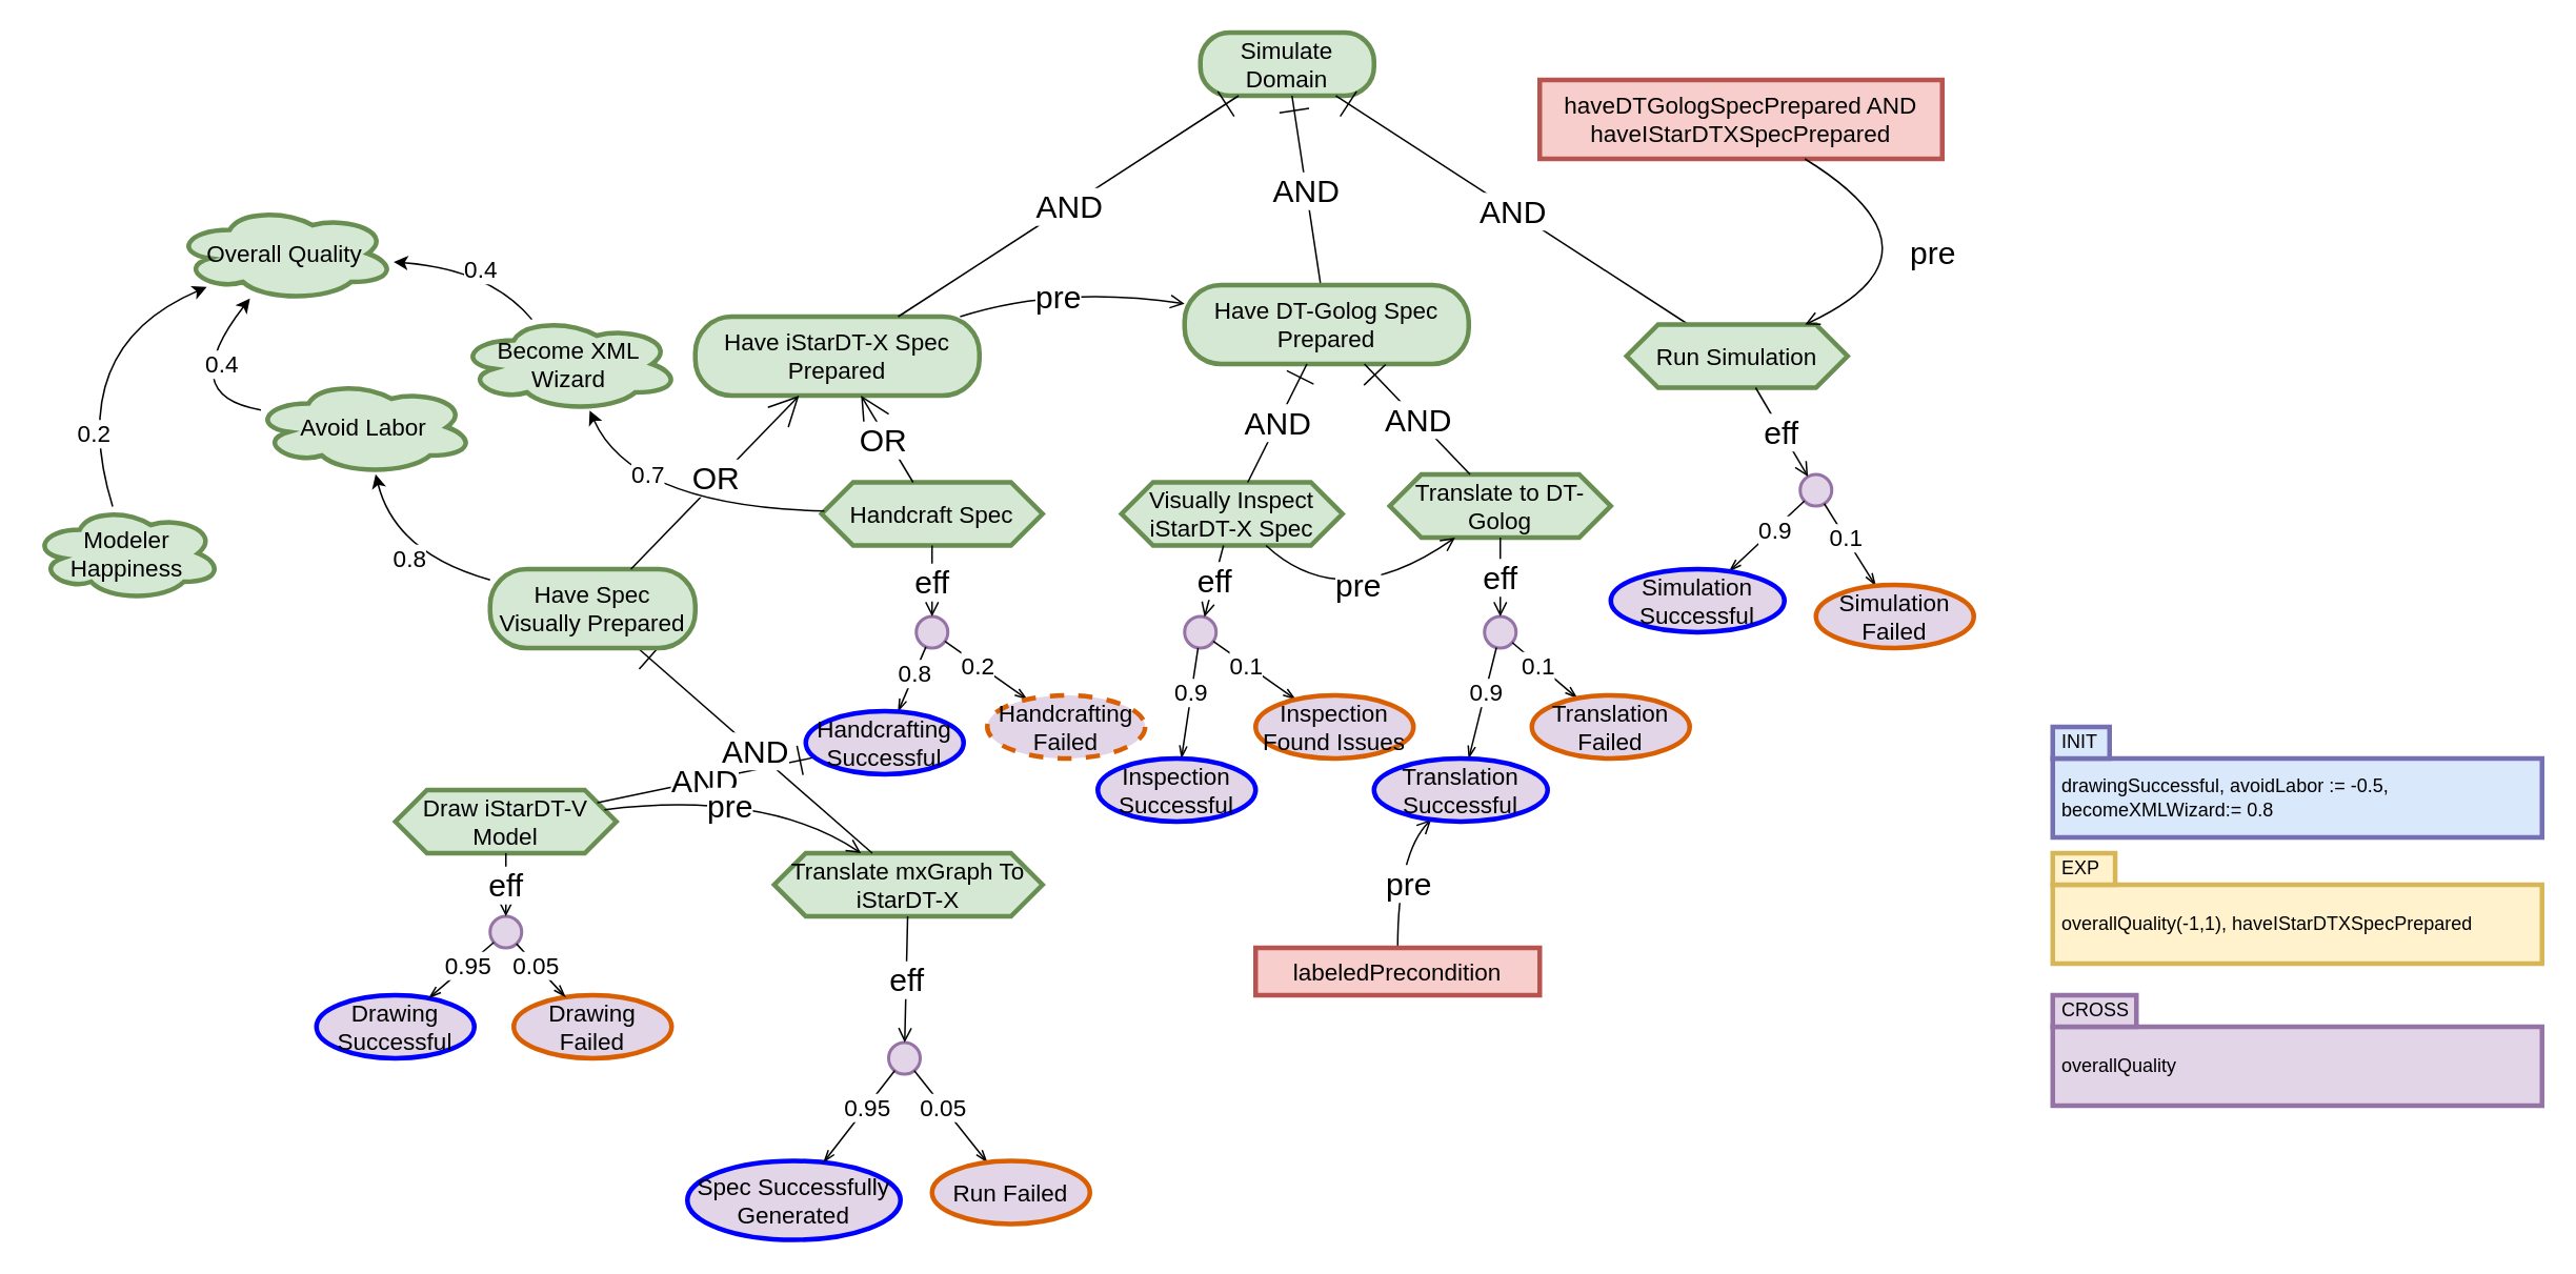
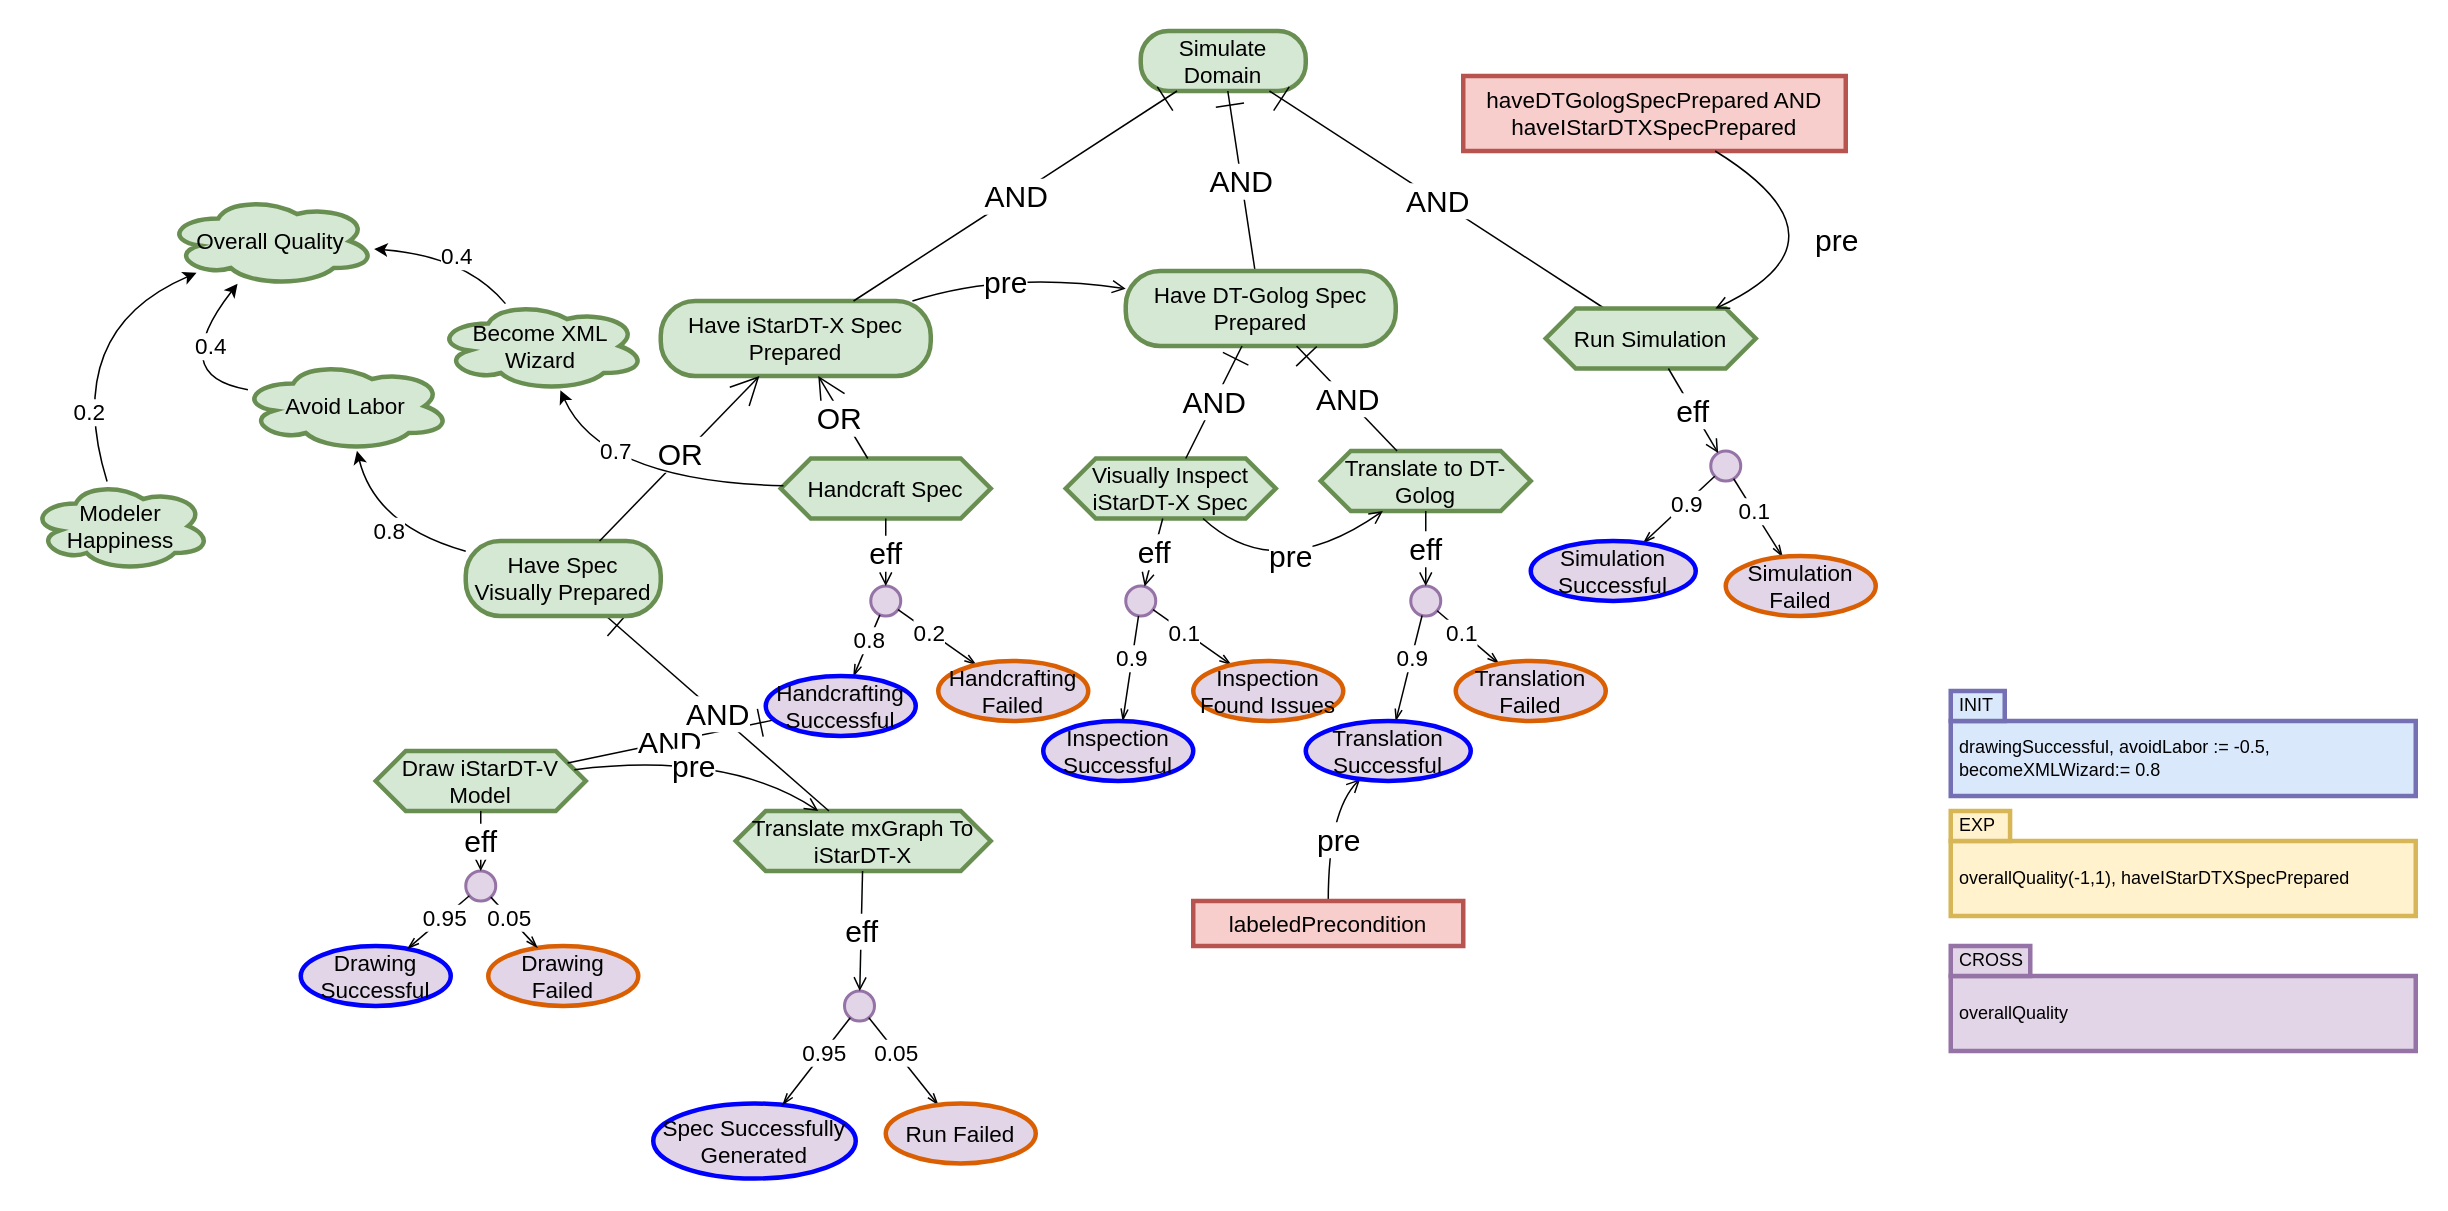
- <mxCell id="75" value="Handcrafting Failed" style="ellipse;whiteSpace=wrap;html=1;strokeWidth=3;fontSize=15;fillColor=#e1d5e7;strokeColor=#d95f02;dashed=1;" vertex="1" parent="1"><mxGeometry x="625" y="440" width="100" height="40" as="geometry" /></mxCell>
+ <mxCell id="75" value="Handcrafting Failed" style="ellipse;whiteSpace=wrap;html=1;strokeWidth=3;fontSize=15;fillColor=#e1d5e7;strokeColor=#d95f02;" vertex="1" parent="1"><mxGeometry x="625" y="440" width="100" height="40" as="geometry" /></mxCell>
